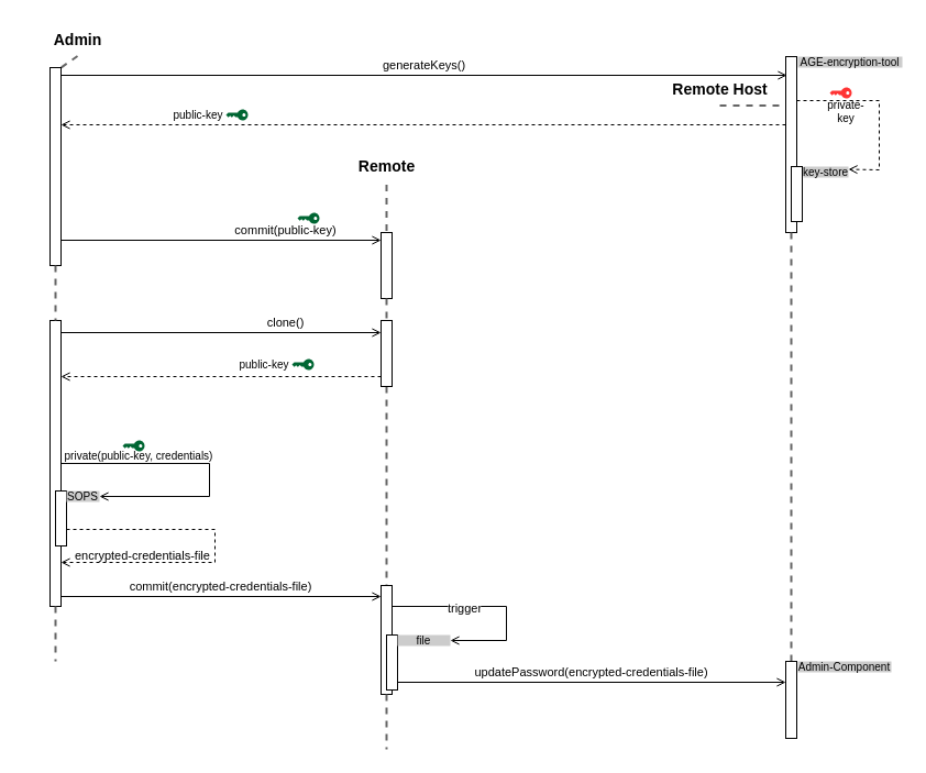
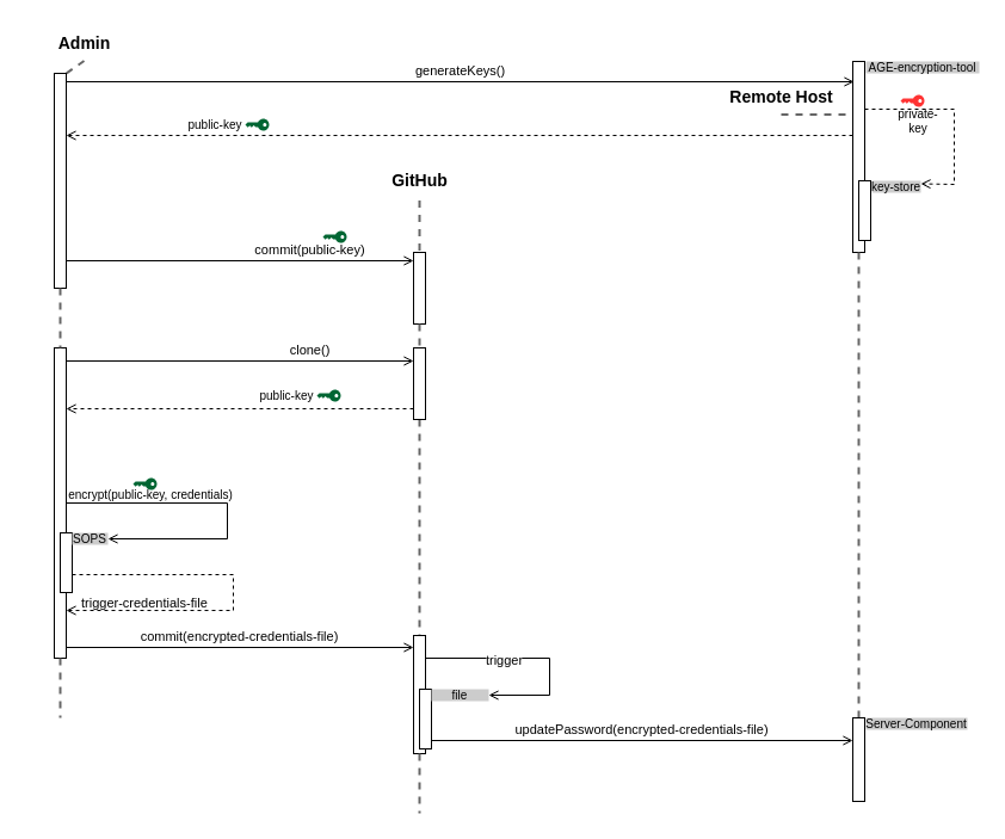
- <mxCell id="2" value="Remote" style="text;strokeColor=none;fillColor=none;html=1;verticalAlign=middle;align=center;spacing=0;fontStyle=1;fontSize=14;" parent="1" vertex="1"><mxGeometry x="301" y="136" width="100" height="30" as="geometry" /></mxCell>
+ <mxCell id="2" value="GitHub" style="text;strokeColor=none;fillColor=none;html=1;verticalAlign=middle;align=center;spacing=0;fontStyle=1;fontSize=14;" parent="1" vertex="1"><mxGeometry x="301" y="136" width="100" height="30" as="geometry" /></mxCell>
- <mxCell id="40" value="private(public-key, credentials)" style="text;whiteSpace=wrap;html=1;verticalAlign=middle;align=center;spacing=0;fontSize=10;" parent="1" vertex="1"><mxGeometry x="49" y="404" width="154" height="20" as="geometry" /></mxCell>
+ <mxCell id="40" value="encrypt(public-key, credentials)" style="text;whiteSpace=wrap;html=1;verticalAlign=middle;align=center;spacing=0;fontSize=10;" parent="1" vertex="1"><mxGeometry x="49" y="404" width="154" height="20" as="geometry" /></mxCell>
- <mxCell id="42" value="&lt;span style=&quot;color: rgb(0, 0, 0); font-family: Helvetica; font-size: 11px; font-style: normal; font-variant-ligatures: normal; font-variant-caps: normal; font-weight: 400; letter-spacing: normal; orphans: 2; text-align: center; text-indent: 0px; text-transform: none; widows: 2; word-spacing: 0px; -webkit-text-stroke-width: 0px; background-color: rgb(255, 255, 255); text-decoration-thickness: initial; text-decoration-style: initial; text-decoration-color: initial; float: none; display: inline !important;&quot;&gt;encrypted-credentials-file&lt;/span&gt;" style="text;whiteSpace=wrap;html=1;" parent="1" vertex="1"><mxGeometry x="66" y="491" width="134" height="30" as="geometry" /></mxCell>
+ <mxCell id="42" value="&lt;span style=&quot;color: rgb(0, 0, 0); font-family: Helvetica; font-size: 11px; font-style: normal; font-variant-ligatures: normal; font-variant-caps: normal; font-weight: 400; letter-spacing: normal; orphans: 2; text-align: center; text-indent: 0px; text-transform: none; widows: 2; word-spacing: 0px; -webkit-text-stroke-width: 0px; background-color: rgb(255, 255, 255); text-decoration-thickness: initial; text-decoration-style: initial; text-decoration-color: initial; float: none; display: inline !important;&quot;&gt;trigger-credentials-file&lt;/span&gt;" style="text;whiteSpace=wrap;html=1;" parent="1" vertex="1"><mxGeometry x="66" y="491" width="134" height="30" as="geometry" /></mxCell>
- <mxCell id="52" value="Admin-Component" style="text;whiteSpace=wrap;html=1;verticalAlign=middle;align=center;spacing=0;fontSize=10;fillColor=#CCCCCC;spacingTop=1;spacingLeft=0;spacingBottom=2;spacingRight=0;" parent="1" vertex="1"><mxGeometry x="725" y="601" width="85" height="10" as="geometry" /></mxCell>
+ <mxCell id="52" value="Server-Component" style="text;whiteSpace=wrap;html=1;verticalAlign=middle;align=center;spacing=0;fontSize=10;fillColor=#CCCCCC;spacingTop=1;spacingLeft=0;spacingBottom=2;spacingRight=0;" parent="1" vertex="1"><mxGeometry x="725" y="601" width="85" height="10" as="geometry" /></mxCell>
